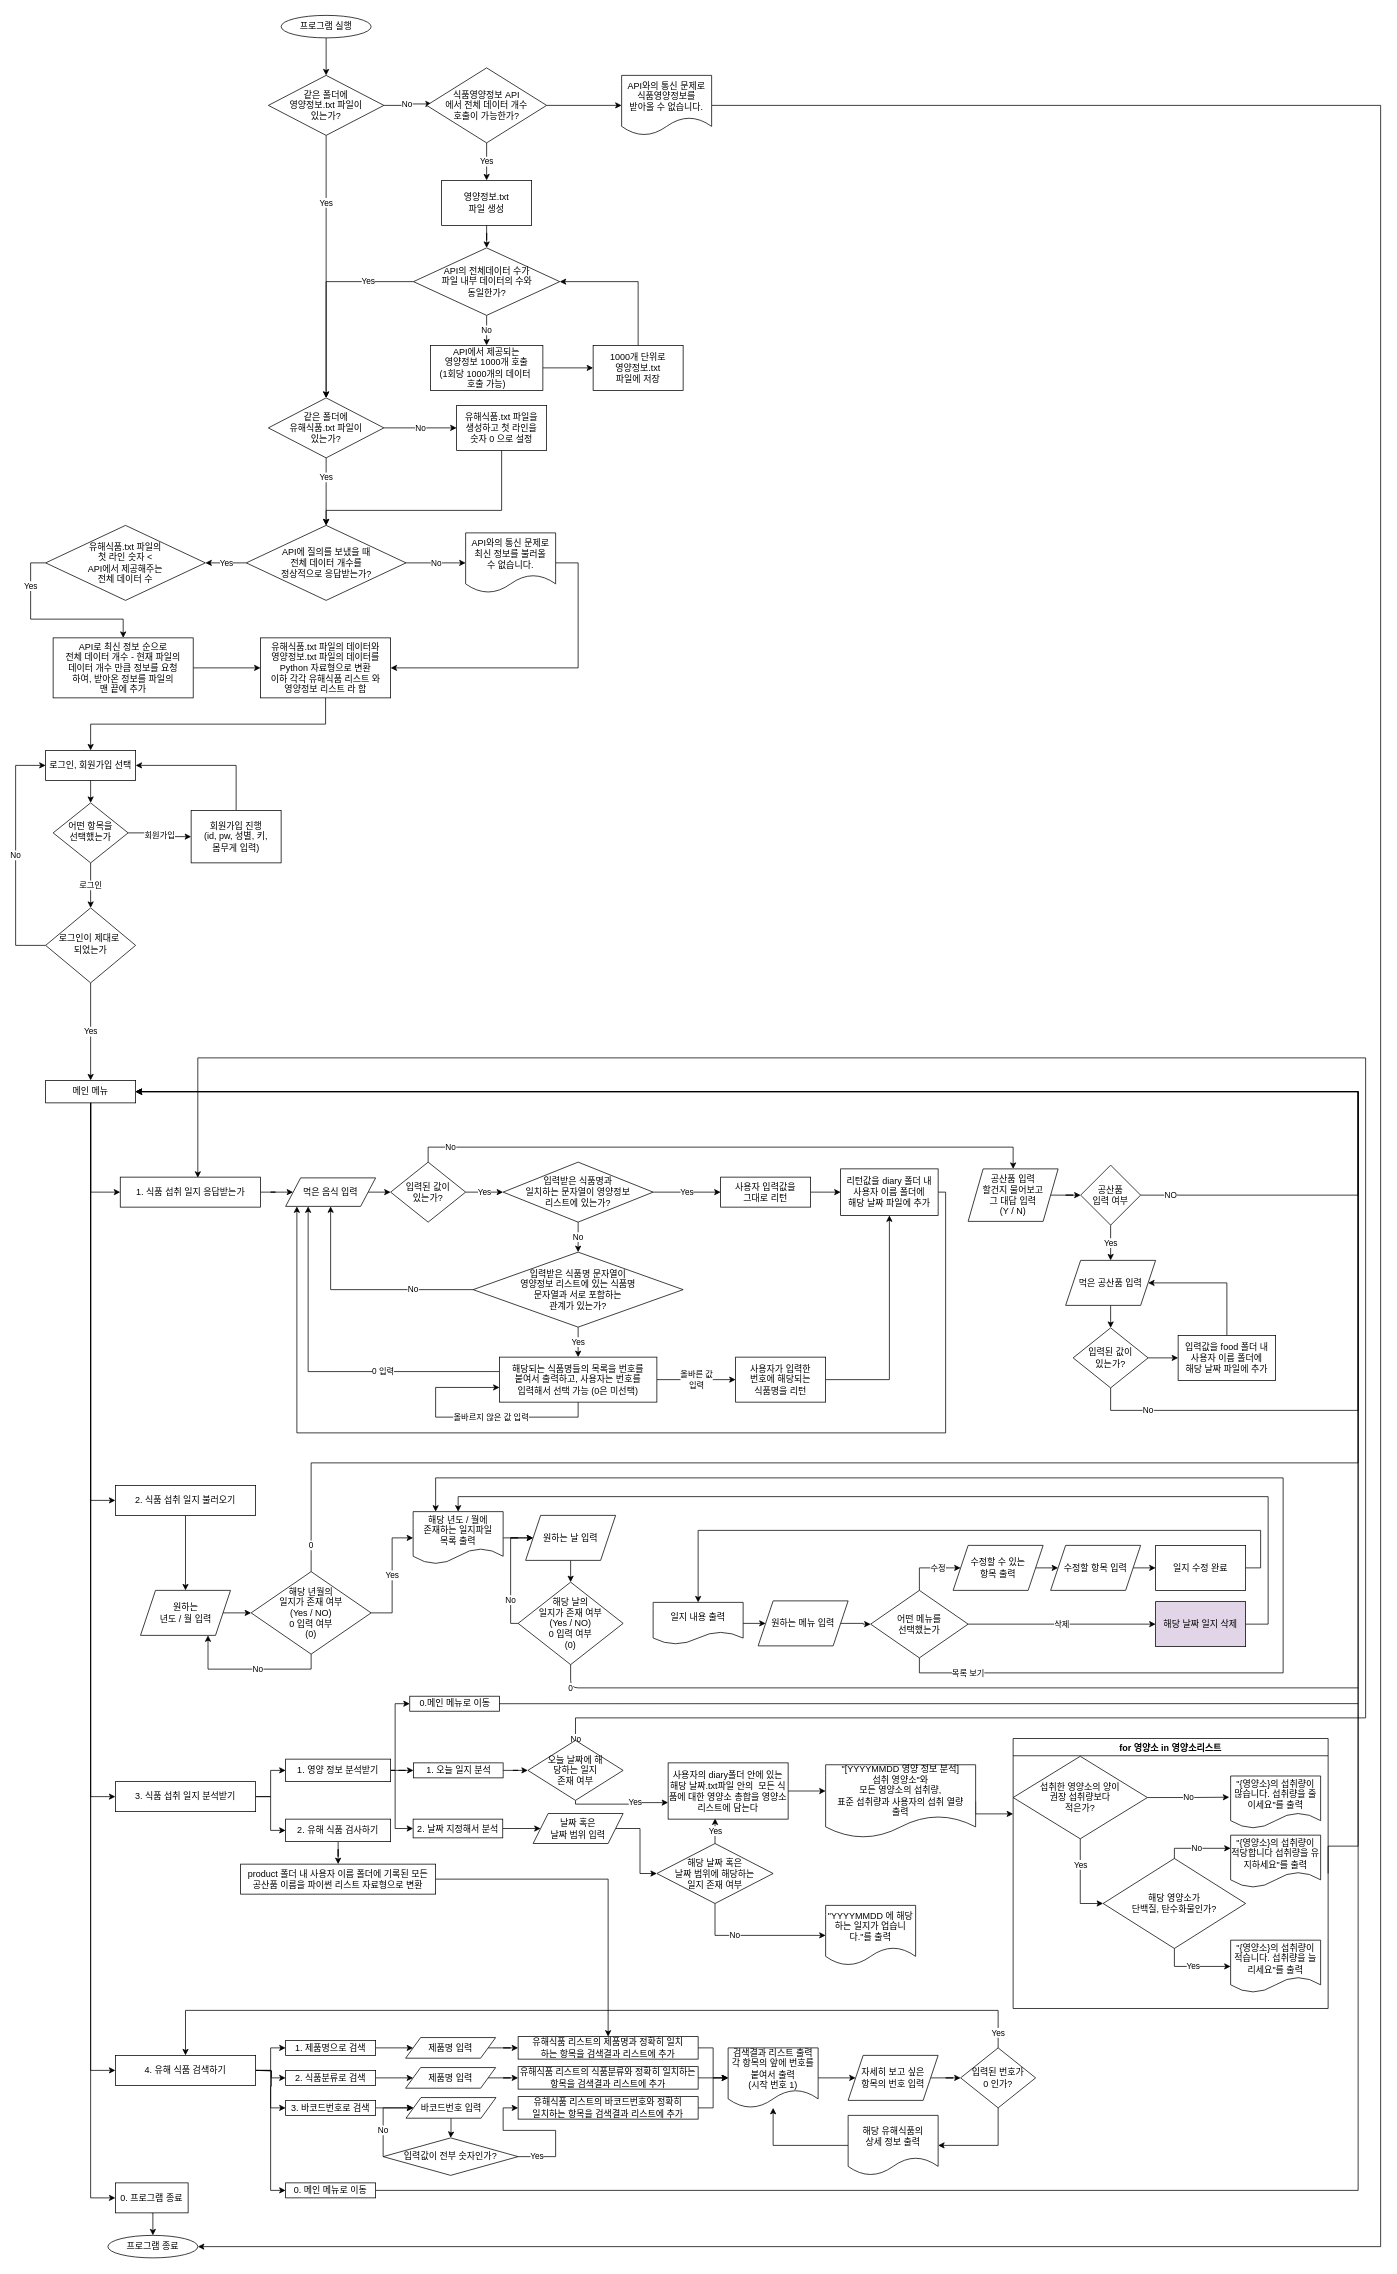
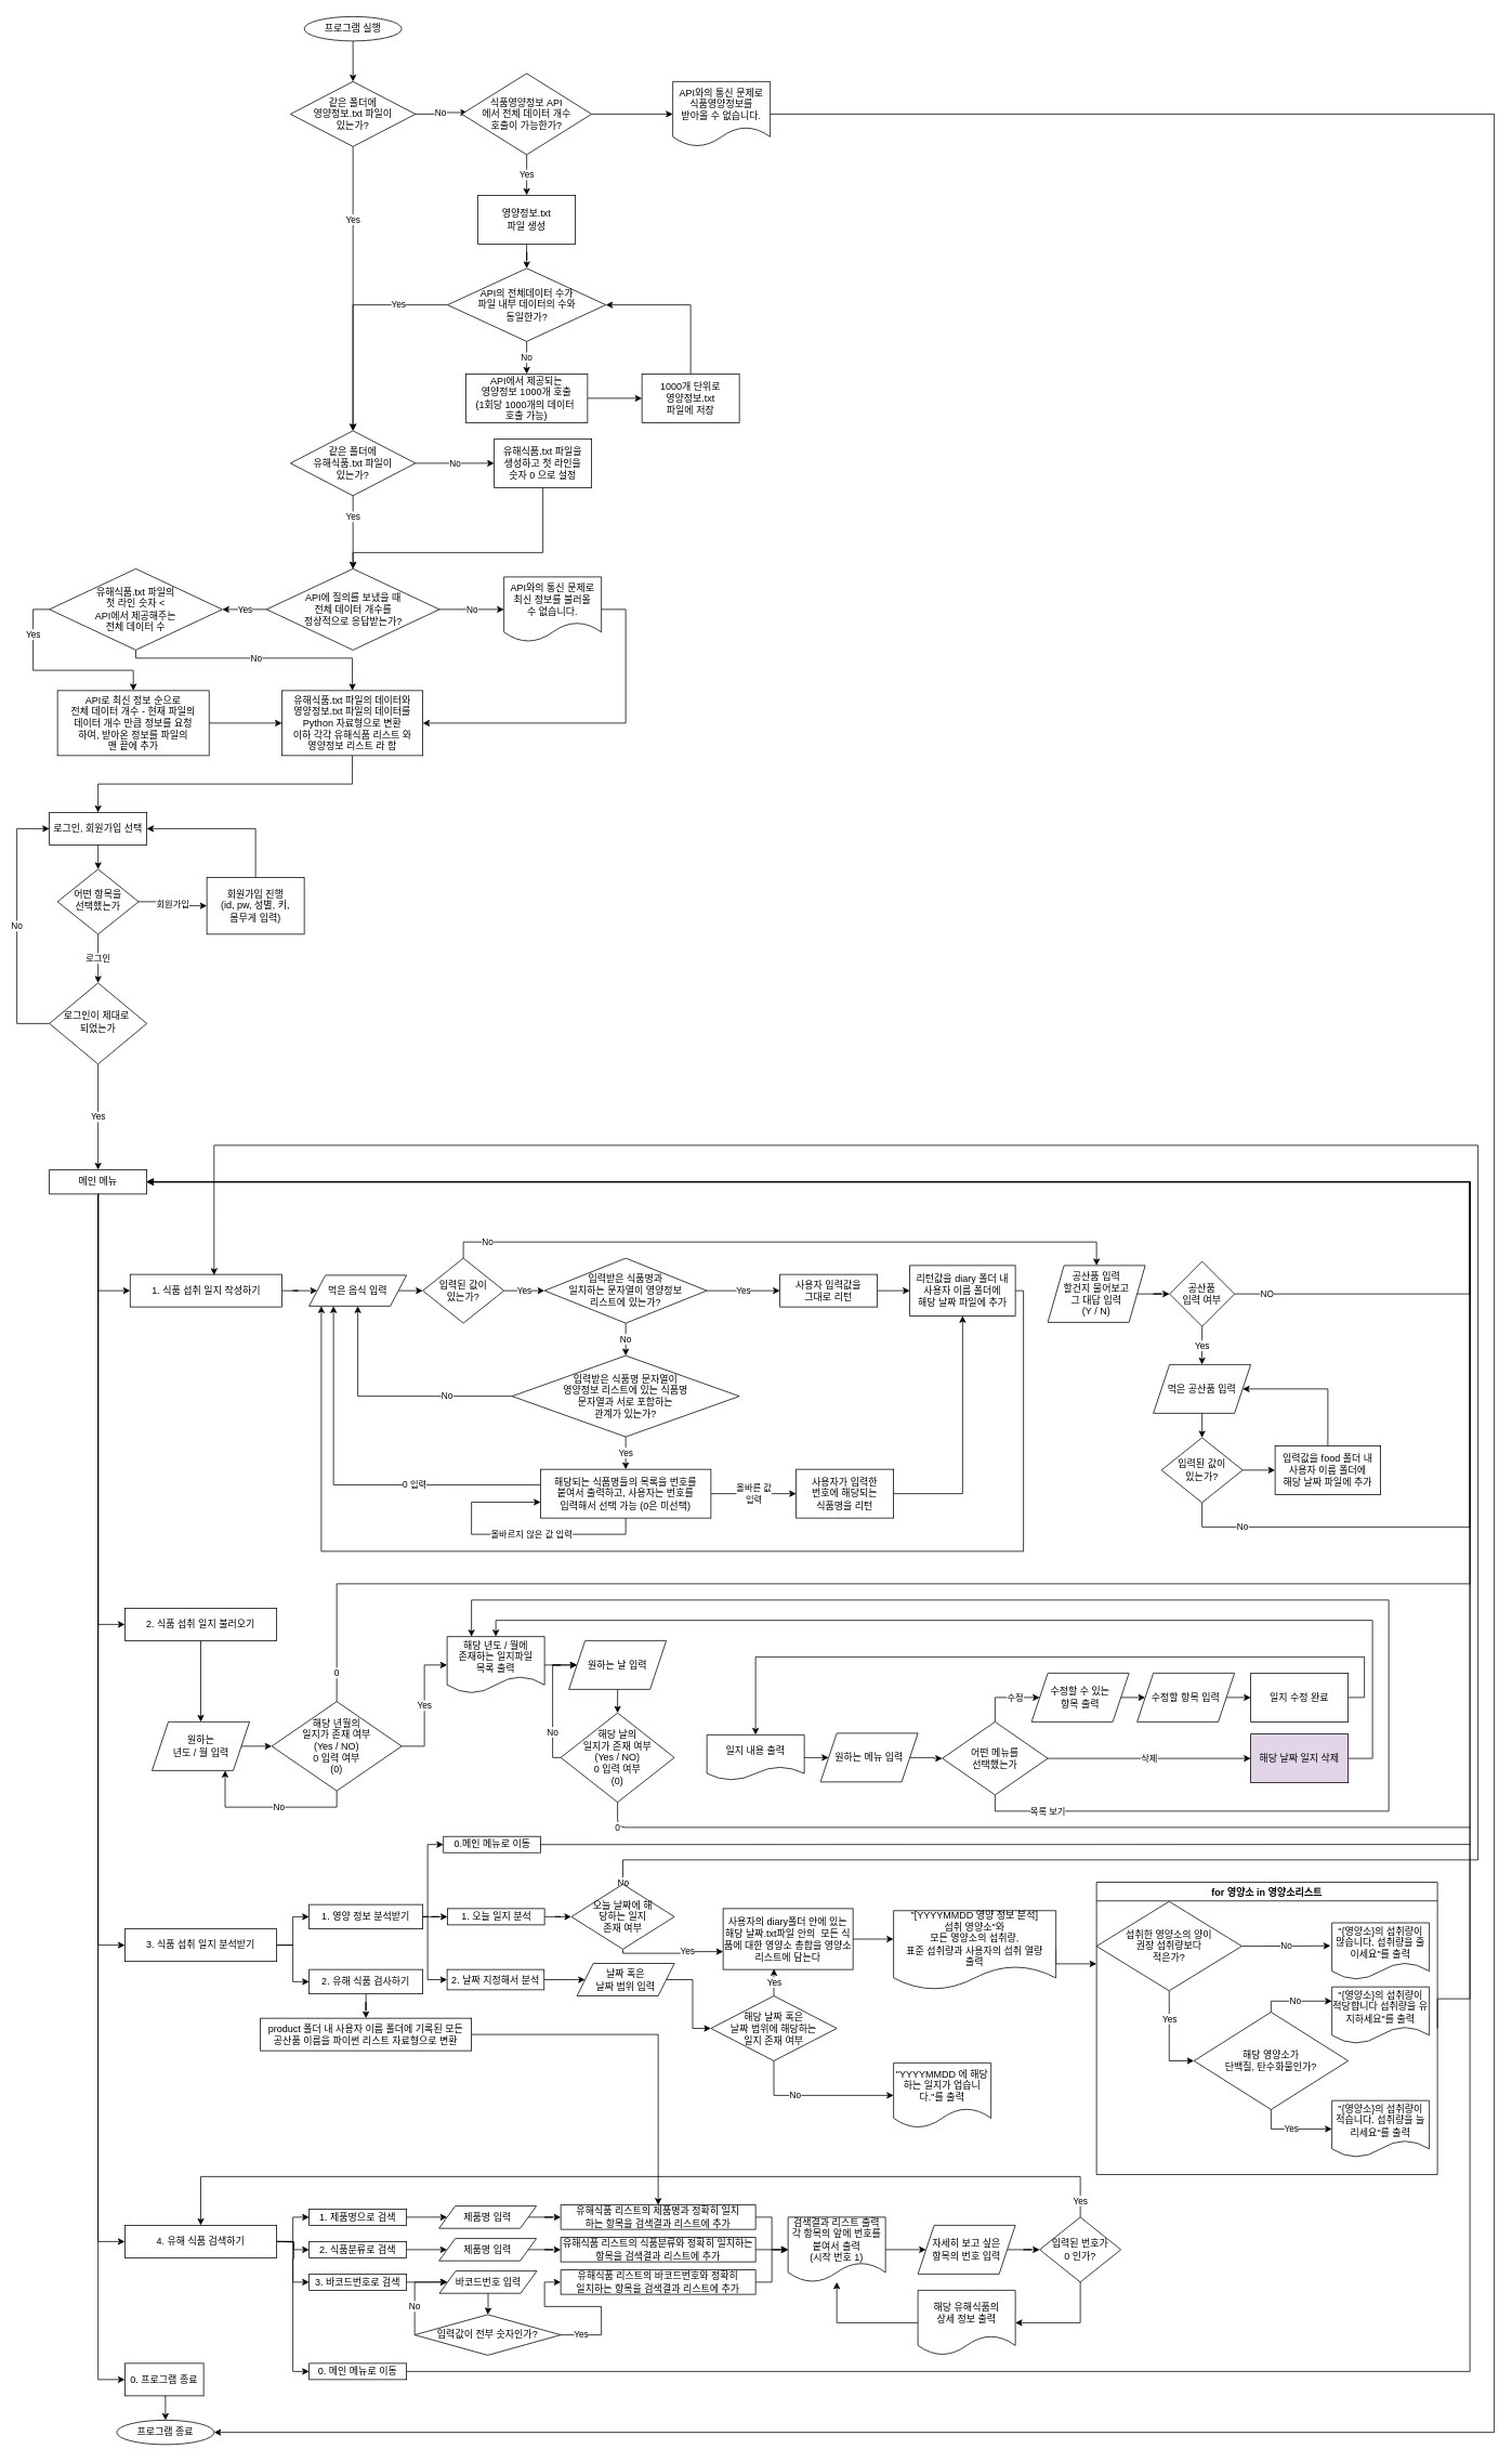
+ <mxCell id="13" value="No" style="edgeStyle=orthogonalEdgeStyle;rounded=0;orthogonalLoop=1;jettySize=auto;html=1;exitX=0.5;exitY=1;exitDx=0;exitDy=0;entryX=0.5;entryY=0;entryDx=0;entryDy=0;" parent="1" source="14" target="20" edge="1"><mxGeometry relative="1" as="geometry"><Array as="points"><mxPoint x="167" y="810" /><mxPoint x="433" y="810" /></Array></mxGeometry></mxCell>
- <mxCell id="25" value="1. 식품 섭취 일지 응답받는가" style="whiteSpace=wrap;html=1;" parent="1" vertex="1"><mxGeometry x="159.51" y="1569" width="187" height="40" as="geometry" /></mxCell>
+ <mxCell id="25" value="1. 식품 섭취 일지 작성하기" style="whiteSpace=wrap;html=1;" parent="1" vertex="1"><mxGeometry x="159.51" y="1569" width="187" height="40" as="geometry" /></mxCell>
